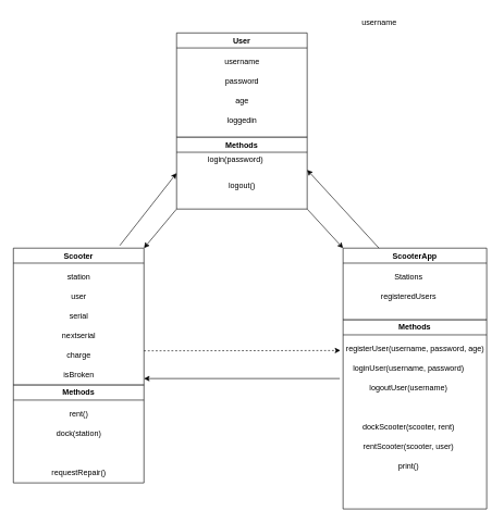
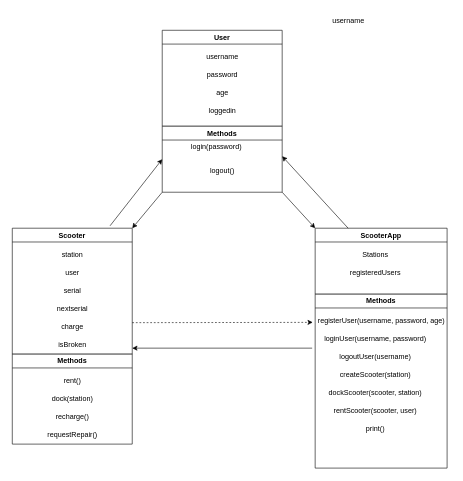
+ <mxCell id="32" value="createScooter(station)" style="text;html=1;align=center;verticalAlign=middle;resizable=0;points=[];autosize=1;strokeColor=none;fillColor=none;" vertex="1" parent="29"><mxGeometry x="30" y="120" width="140" height="30" as="geometry" /></mxCell>
- <mxCell id="34" value="dockScooter(scooter, rent)" style="text;html=1;align=center;verticalAlign=middle;resizable=0;points=[];autosize=1;strokeColor=none;fillColor=none;" vertex="1" parent="29"><mxGeometry x="10" y="150" width="180" height="30" as="geometry" /></mxCell>
+ <mxCell id="34" value="dockScooter(scooter, station)" style="text;html=1;align=center;verticalAlign=middle;resizable=0;points=[];autosize=1;strokeColor=none;fillColor=none;" vertex="1" parent="29"><mxGeometry x="10" y="150" width="180" height="30" as="geometry" /></mxCell>
+ <mxCell id="21" value="recharge()" style="text;html=1;align=center;verticalAlign=middle;resizable=0;points=[];autosize=1;strokeColor=none;fillColor=none;" vertex="1" parent="19"><mxGeometry x="60" y="90" width="80" height="30" as="geometry" /></mxCell>
